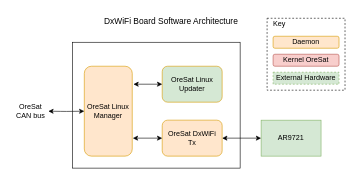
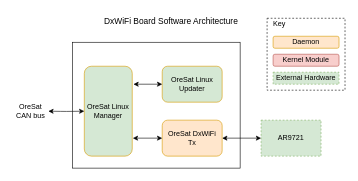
- <mxCell id="17" value="Kernel OreSat" style="rounded=1;whiteSpace=wrap;html=1;fillColor=#f8cecc;strokeColor=#b85450;" parent="1" vertex="1"><mxGeometry x="455" y="90" width="110" height="20" as="geometry" /></mxCell>
+ <mxCell id="17" value="Kernel Module" style="rounded=1;whiteSpace=wrap;html=1;fillColor=#f8cecc;strokeColor=#b85450;" parent="1" vertex="1"><mxGeometry x="455" y="90" width="110" height="20" as="geometry" /></mxCell>
- <mxCell id="4" value="OreSat Linux Manager" style="rounded=1;whiteSpace=wrap;html=1;fillColor=#ffe6cc;strokeColor=#d79b00;" parent="1" vertex="1"><mxGeometry x="140" y="110" width="80" height="150" as="geometry" /></mxCell>
+ <mxCell id="4" value="OreSat Linux Manager" style="rounded=1;whiteSpace=wrap;html=1;fillColor=#d5e8d4;strokeColor=#d79b00;" parent="1" vertex="1"><mxGeometry x="140" y="110" width="80" height="150" as="geometry" /></mxCell>
- <mxCell id="8" value="&lt;div&gt;AR9721&lt;/div&gt;" style="rounded=0;whiteSpace=wrap;html=1;fillColor=#d5e8d4;strokeColor=#82b366;" parent="1" vertex="1"><mxGeometry x="435" y="200" width="100" height="60" as="geometry" /></mxCell>
+ <mxCell id="8" value="&lt;div&gt;AR9721&lt;/div&gt;" style="rounded=0;whiteSpace=wrap;html=1;fillColor=#d5e8d4;strokeColor=#82b366;dashed=1;" parent="1" vertex="1"><mxGeometry x="435" y="200" width="100" height="60" as="geometry" /></mxCell>
